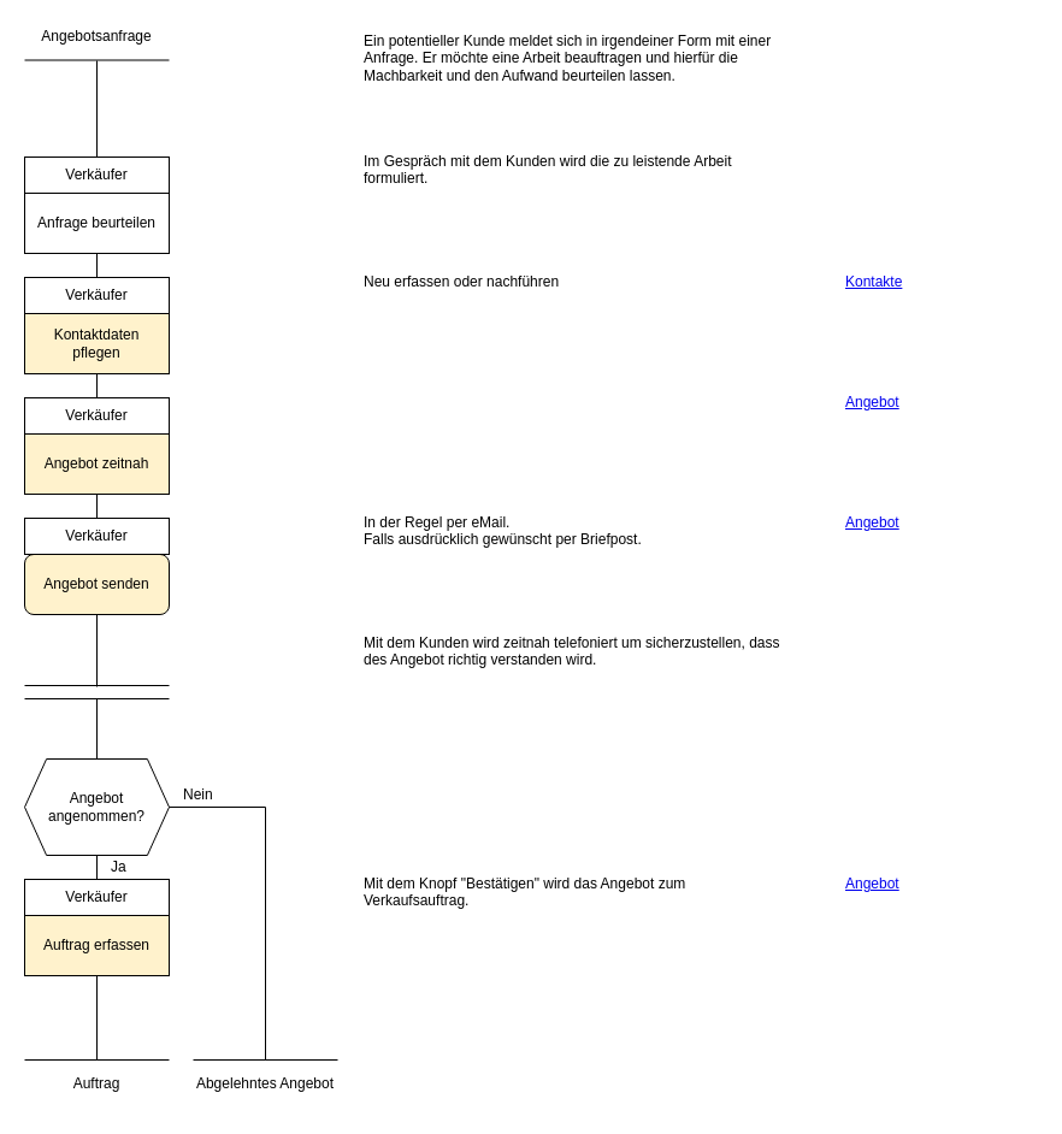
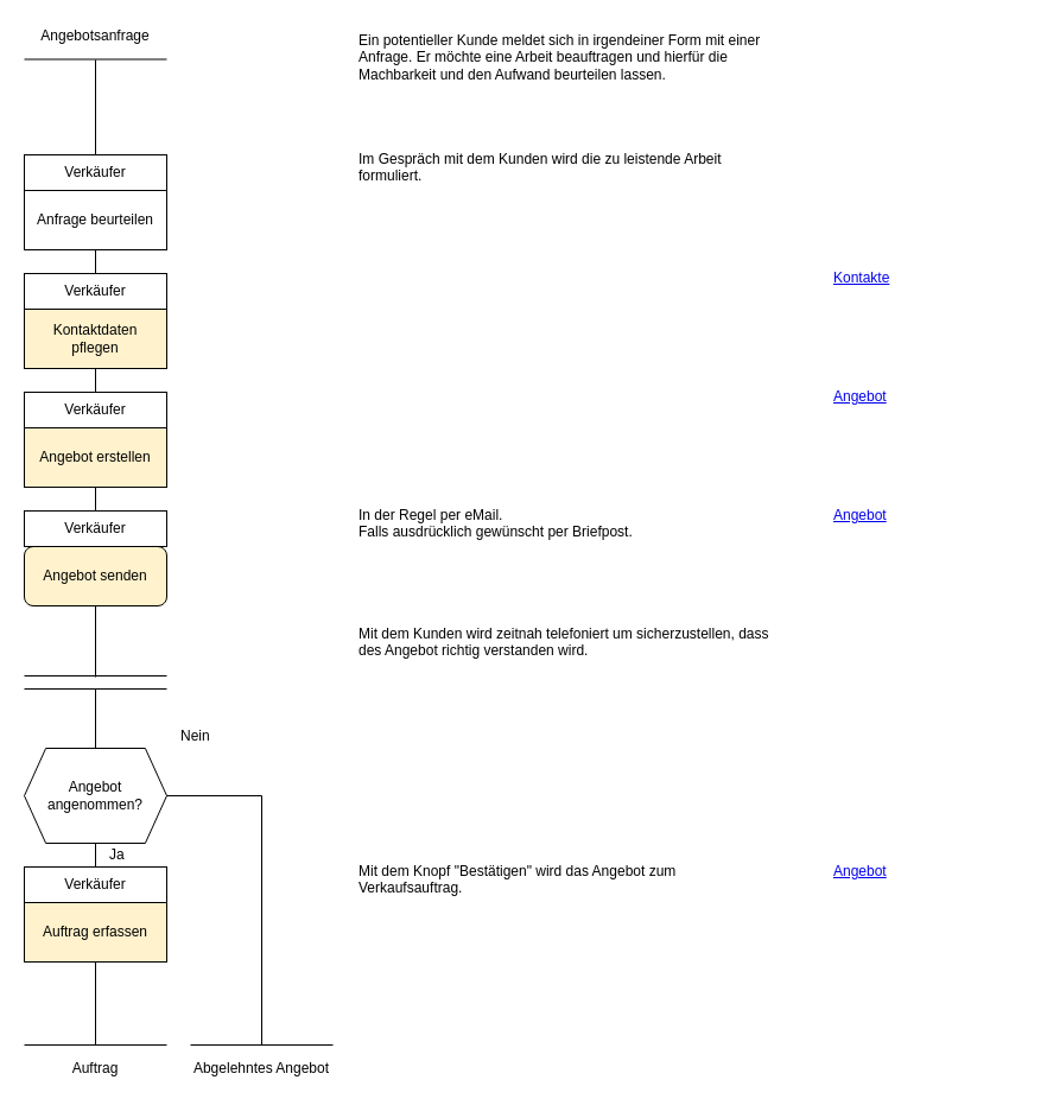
- <mxCell id="43" value="Neu erfassen oder nachführen" style="rounded=0;whiteSpace=wrap;html=1;align=left;horizontal=1;verticalAlign=top;strokeColor=none;" parent="1" vertex="1"><mxGeometry x="300" y="220" width="360" height="100" as="geometry" /></mxCell>
- <mxCell id="17" value="Angebot zeitnah" style="rounded=0;whiteSpace=wrap;html=1;fillColor=#fff2cc;strokeColor=#000000;" parent="1" vertex="1"><mxGeometry x="20" y="360" width="120" height="50" as="geometry" /></mxCell>
+ <mxCell id="17" value="Angebot erstellen" style="rounded=0;whiteSpace=wrap;html=1;fillColor=#fff2cc;strokeColor=#000000;" parent="1" vertex="1"><mxGeometry x="20" y="360" width="120" height="50" as="geometry" /></mxCell>
- <mxCell id="36" value="Nein" style="text;html=1;strokeColor=none;fillColor=none;align=left;verticalAlign=middle;whiteSpace=wrap;rounded=0;" parent="1" vertex="1"><mxGeometry x="150" y="650" width="70" height="20" as="geometry" /></mxCell>
+ <mxCell id="36" value="Nein" style="text;html=1;strokeColor=none;fillColor=none;align=left;verticalAlign=middle;whiteSpace=wrap;rounded=0;" parent="1" vertex="1"><mxGeometry x="150" y="610" width="70" height="20" as="geometry" /></mxCell>
